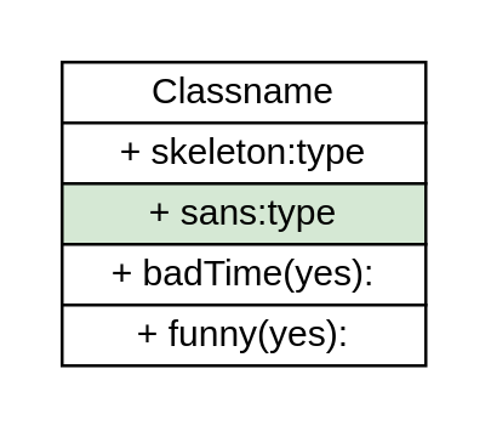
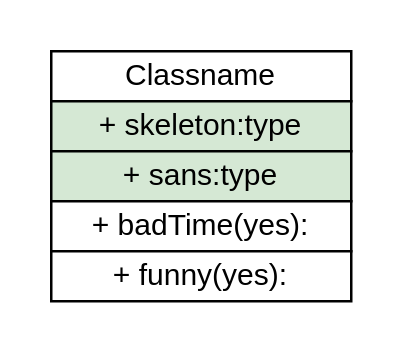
- <mxCell id="3" value="+ skeleton:type" style="rounded=0;whiteSpace=wrap;html=1;" vertex="1" parent="1"><mxGeometry x="20" y="40" width="120" height="20" as="geometry" /></mxCell>
+ <mxCell id="3" value="+ skeleton:type" style="rounded=0;whiteSpace=wrap;html=1;fillColor=#d5e8d4;" vertex="1" parent="1"><mxGeometry x="20" y="40" width="120" height="20" as="geometry" /></mxCell>
